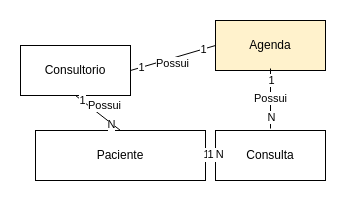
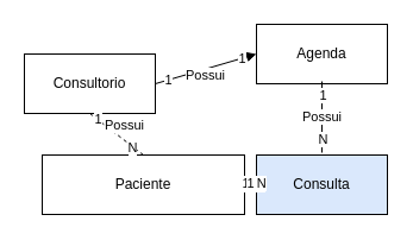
- <mxCell id="4" value="Agenda" style="html=1;whiteSpace=wrap;fillColor=#fff2cc;" parent="1" vertex="1"><mxGeometry x="215" y="20" width="110" height="50" as="geometry" /></mxCell>
+ <mxCell id="4" value="Agenda" style="html=1;whiteSpace=wrap;" parent="1" vertex="1"><mxGeometry x="215" y="20" width="110" height="50" as="geometry" /></mxCell>
- <mxCell id="10" value="" style="endArrow=none;html=1;rounded=0;exitX=1;exitY=0.5;exitDx=0;exitDy=0;entryX=0;entryY=0.5;entryDx=0;entryDy=0;" parent="1" source="5" target="4" edge="1"><mxGeometry width="50" height="50" relative="1" as="geometry"><mxPoint x="185" y="110" as="sourcePoint" /><mxPoint x="235" y="60" as="targetPoint" /></mxGeometry></mxCell>
+ <mxCell id="10" value="" style="endArrow=block;html=1;rounded=0;exitX=1;exitY=0.5;exitDx=0;exitDy=0;entryX=0;entryY=0.5;entryDx=0;entryDy=0;" parent="1" source="5" target="4" edge="1"><mxGeometry width="50" height="50" relative="1" as="geometry"><mxPoint x="185" y="110" as="sourcePoint" /><mxPoint x="235" y="60" as="targetPoint" /></mxGeometry></mxCell>
- <mxCell id="6" value="" style="endArrow=none;html=1;rounded=0;exitX=0.5;exitY=1;exitDx=0;exitDy=0;entryX=0.5;entryY=0;entryDx=0;entryDy=0;" parent="1" source="5" target="3" edge="1"><mxGeometry width="50" height="50" relative="1" as="geometry"><mxPoint x="185" y="110" as="sourcePoint" /><mxPoint x="235" y="60" as="targetPoint" /></mxGeometry></mxCell>
+ <mxCell id="6" value="" style="endArrow=none;html=1;rounded=0;exitX=0.5;exitY=1;exitDx=0;exitDy=0;entryX=0.5;entryY=0;entryDx=0;entryDy=0;dashed=1;" parent="1" source="5" target="3" edge="1"><mxGeometry width="50" height="50" relative="1" as="geometry"><mxPoint x="185" y="110" as="sourcePoint" /><mxPoint x="235" y="60" as="targetPoint" /></mxGeometry></mxCell>
- <mxCell id="2" value="Consulta" style="html=1;whiteSpace=wrap;" parent="1" vertex="1"><mxGeometry x="215" y="130" width="110" height="50" as="geometry" /></mxCell>
+ <mxCell id="2" value="Consulta" style="html=1;whiteSpace=wrap;fillColor=#dae8fc;" parent="1" vertex="1"><mxGeometry x="215" y="130" width="110" height="50" as="geometry" /></mxCell>
